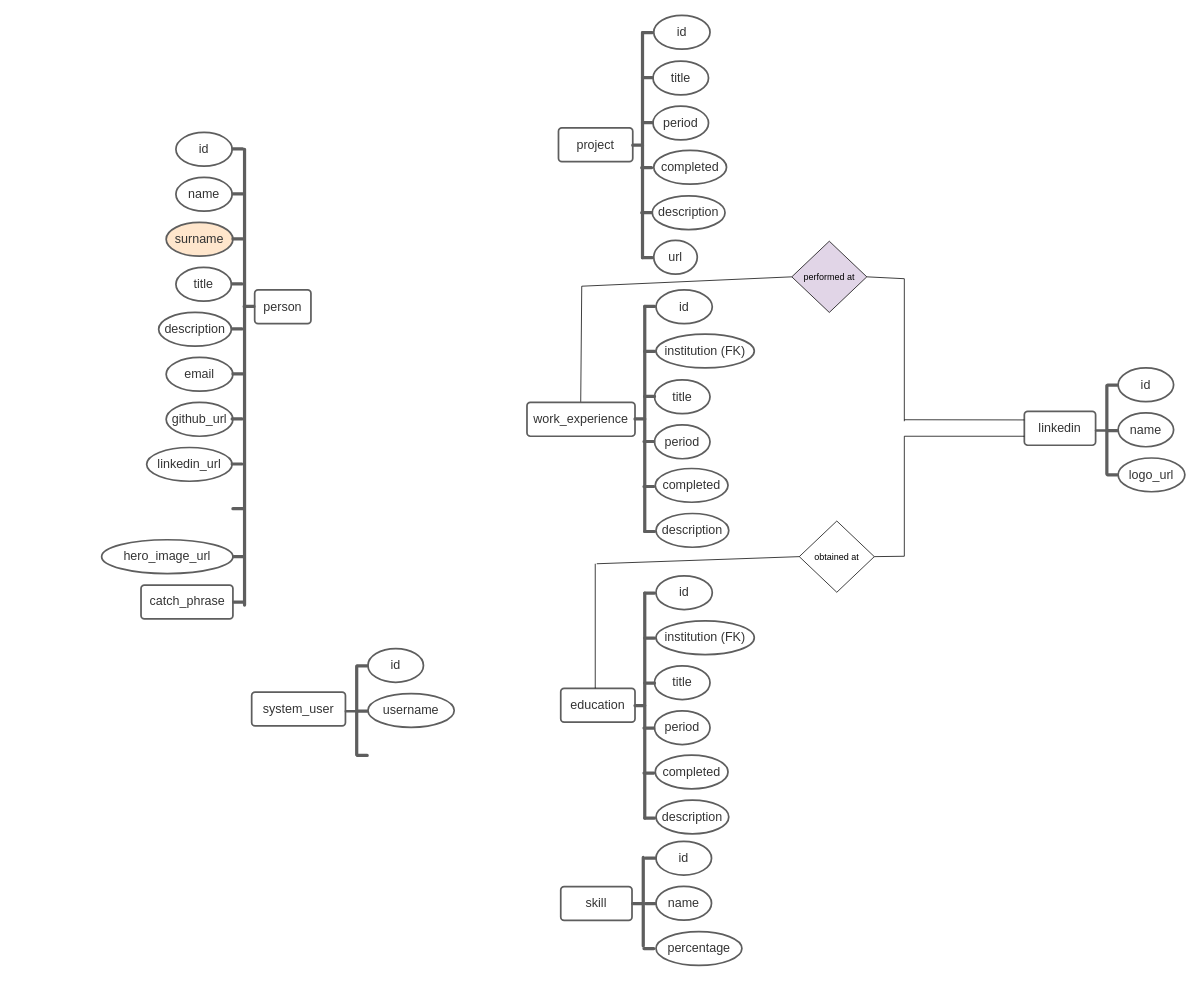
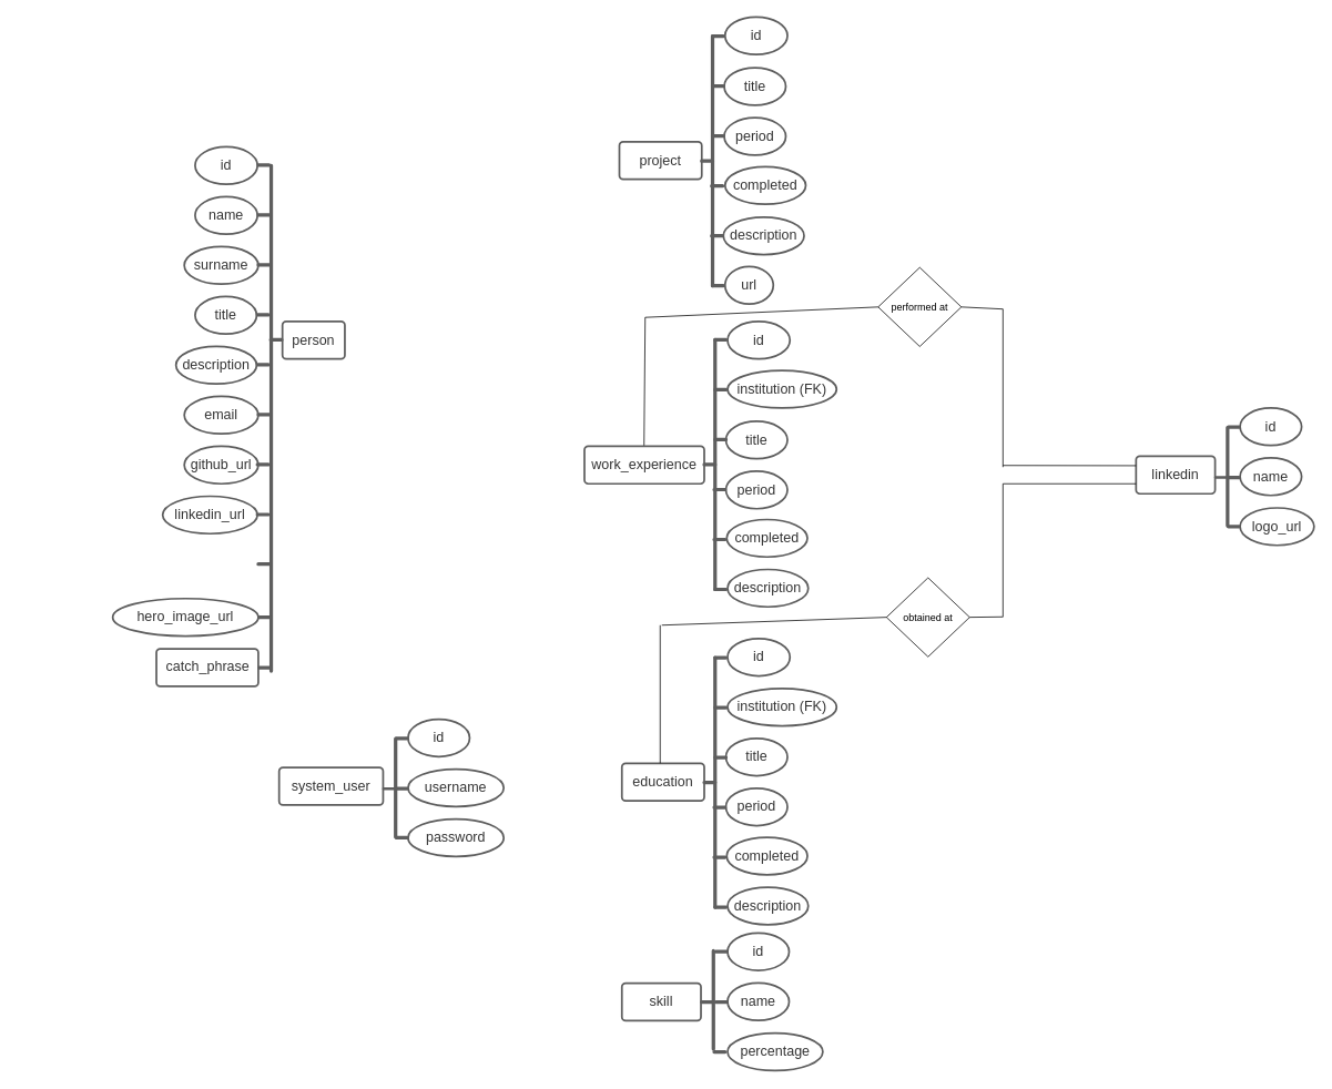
- <mxCell id="5" value="surname" style="html=1;overflow=block;blockSpacing=1;whiteSpace=wrap;ellipse;fontSize=16.7;fontColor=#333333;align=center;spacing=3.8;strokeColor=#5e5e5e;strokeOpacity=100;rounded=1;absoluteArcSize=1;arcSize=9;strokeWidth=2.3;lucidId=xySxm8rYlA60;fillColor=#ffe6cc;" parent="1" vertex="1"><mxGeometry x="221" y="296" width="89" height="45" as="geometry" /></mxCell>
+ <mxCell id="5" value="surname" style="html=1;overflow=block;blockSpacing=1;whiteSpace=wrap;ellipse;fontSize=16.7;fontColor=#333333;align=center;spacing=3.8;strokeColor=#5e5e5e;strokeOpacity=100;rounded=1;absoluteArcSize=1;arcSize=9;strokeWidth=2.3;lucidId=xySxm8rYlA60;" parent="1" vertex="1"><mxGeometry x="221" y="296" width="89" height="45" as="geometry" /></mxCell>
- <mxCell id="84" value="performed at" style="rhombus;whiteSpace=wrap;html=1;fillColor=#e1d5e7;" parent="1" vertex="1"><mxGeometry x="1055" y="321" width="100" height="95" as="geometry" /></mxCell>
+ <mxCell id="84" value="performed at" style="rhombus;whiteSpace=wrap;html=1;" parent="1" vertex="1"><mxGeometry x="1055" y="321" width="100" height="95" as="geometry" /></mxCell>
+ <mxCell id="104" value="password" style="html=1;overflow=block;blockSpacing=1;whiteSpace=wrap;ellipse;fontSize=16.7;fontColor=#333333;align=center;spacing=3.8;strokeColor=#5e5e5e;strokeOpacity=100;rounded=1;absoluteArcSize=1;arcSize=9;strokeWidth=2.3;lucidId=dISxPikBRL42;" vertex="1" parent="1"><mxGeometry x="490" y="984" width="115" height="45" as="geometry" /></mxCell>
